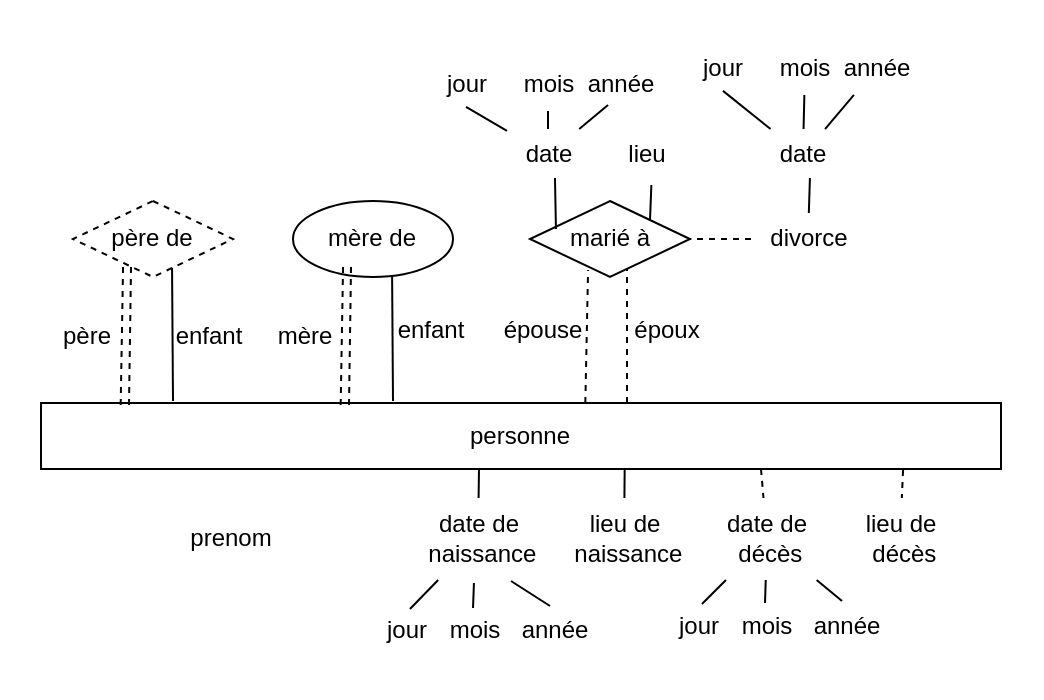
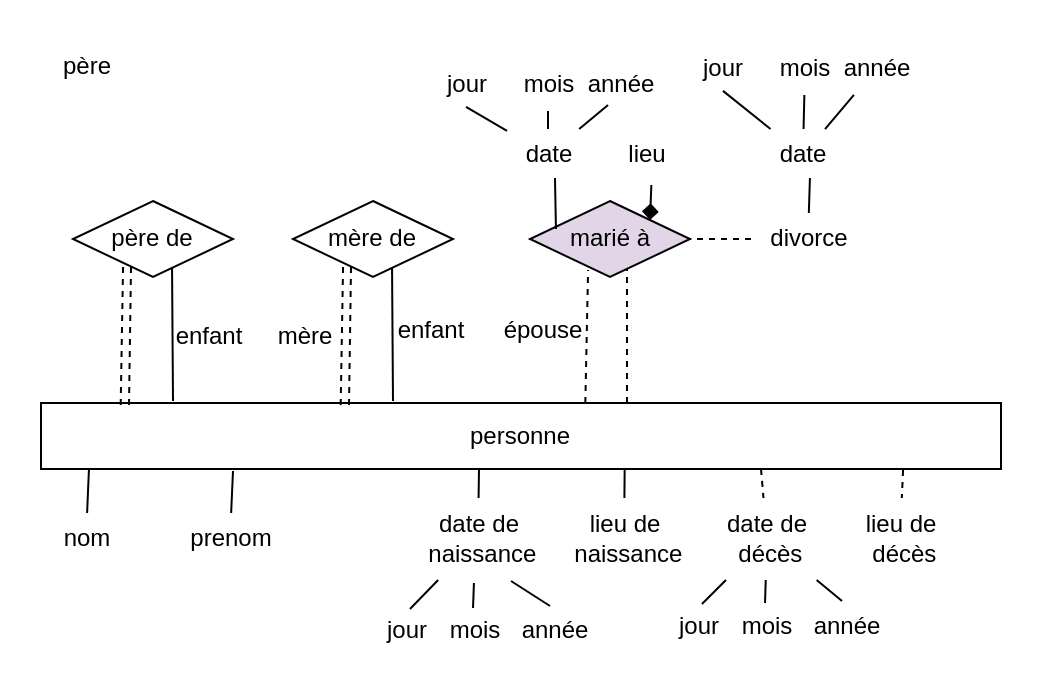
- <mxCell id="33" value="" style="endArrow=none;html=1;rounded=0;entryX=1;entryY=0;entryDx=0;entryDy=0;exitX=0.567;exitY=0.999;exitDx=0;exitDy=0;exitPerimeter=0;" parent="1" source="32" target="28" edge="1"><mxGeometry width="50" height="50" relative="1" as="geometry"><mxPoint x="155.5" y="216" as="sourcePoint" /><mxPoint x="293.48" y="106.016" as="targetPoint" /></mxGeometry></mxCell>
+ <mxCell id="33" value="" style="endArrow=diamond;html=1;rounded=0;entryX=1;entryY=0;entryDx=0;entryDy=0;exitX=0.567;exitY=0.999;exitDx=0;exitDy=0;exitPerimeter=0;" parent="1" source="32" target="28" edge="1"><mxGeometry width="50" height="50" relative="1" as="geometry"><mxPoint x="155.5" y="216" as="sourcePoint" /><mxPoint x="293.48" y="106.016" as="targetPoint" /></mxGeometry></mxCell>
- <mxCell id="23" value="père de" style="rhombus;whiteSpace=wrap;html=1;dashed=1;" parent="1" vertex="1"><mxGeometry x="36" y="100" width="80" height="38" as="geometry" /></mxCell>
+ <mxCell id="23" value="père de" style="rhombus;whiteSpace=wrap;html=1;" parent="1" vertex="1"><mxGeometry x="36" y="100" width="80" height="38" as="geometry" /></mxCell>
- <mxCell id="17" value="mère de" style="ellipse;whiteSpace=wrap;html=1;" parent="1" vertex="1"><mxGeometry x="146" y="100" width="80" height="38" as="geometry" /></mxCell>
+ <mxCell id="17" value="mère de" style="rhombus;whiteSpace=wrap;html=1;" parent="1" vertex="1"><mxGeometry x="146" y="100" width="80" height="38" as="geometry" /></mxCell>
- <mxCell id="28" value="marié à" style="rhombus;whiteSpace=wrap;html=1;" parent="1" vertex="1"><mxGeometry x="264.5" y="100" width="80" height="38" as="geometry" /></mxCell>
+ <mxCell id="28" value="marié à" style="rhombus;whiteSpace=wrap;html=1;fillColor=#e1d5e7;" parent="1" vertex="1"><mxGeometry x="264.5" y="100" width="80" height="38" as="geometry" /></mxCell>
- <mxCell id="27" value="époux" style="text;html=1;align=center;verticalAlign=middle;resizable=0;points=[];autosize=1;strokeColor=none;fillColor=none;" parent="1" vertex="1"><mxGeometry x="307.5" y="152" width="51" height="26" as="geometry" /></mxCell>
- <mxCell id="26" value="père" style="text;html=1;align=center;verticalAlign=middle;resizable=0;points=[];autosize=1;strokeColor=none;fillColor=none;" parent="1" vertex="1"><mxGeometry x="22" y="155" width="42" height="26" as="geometry" /></mxCell>
+ <mxCell id="26" value="père" style="text;html=1;align=center;verticalAlign=middle;resizable=0;points=[];autosize=1;strokeColor=none;fillColor=none;" parent="1" vertex="1"><mxGeometry x="22" y="20" width="42" height="26" as="geometry" /></mxCell>
+ <mxCell id="3" value="" style="endArrow=none;html=1;rounded=0;exitX=0.05;exitY=0.985;exitDx=0;exitDy=0;exitPerimeter=0;" parent="1" source="2" target="4" edge="1"><mxGeometry width="50" height="50" relative="1" as="geometry"><mxPoint x="188.292" y="232" as="sourcePoint" /><mxPoint x="159" y="248" as="targetPoint" /></mxGeometry></mxCell>
+ <mxCell id="6" value="" style="endArrow=none;html=1;rounded=0;exitX=0.2;exitY=1.03;exitDx=0;exitDy=0;exitPerimeter=0;" parent="1" source="2" target="5" edge="1"><mxGeometry width="50" height="50" relative="1" as="geometry"><mxPoint x="199" y="236" as="sourcePoint" /><mxPoint x="249" y="186" as="targetPoint" /></mxGeometry></mxCell>
+ <mxCell id="4" value="nom" style="text;html=1;align=center;verticalAlign=middle;resizable=0;points=[];autosize=1;strokeColor=none;fillColor=none;" parent="1" vertex="1"><mxGeometry x="22" y="256" width="41" height="26" as="geometry" /></mxCell>
